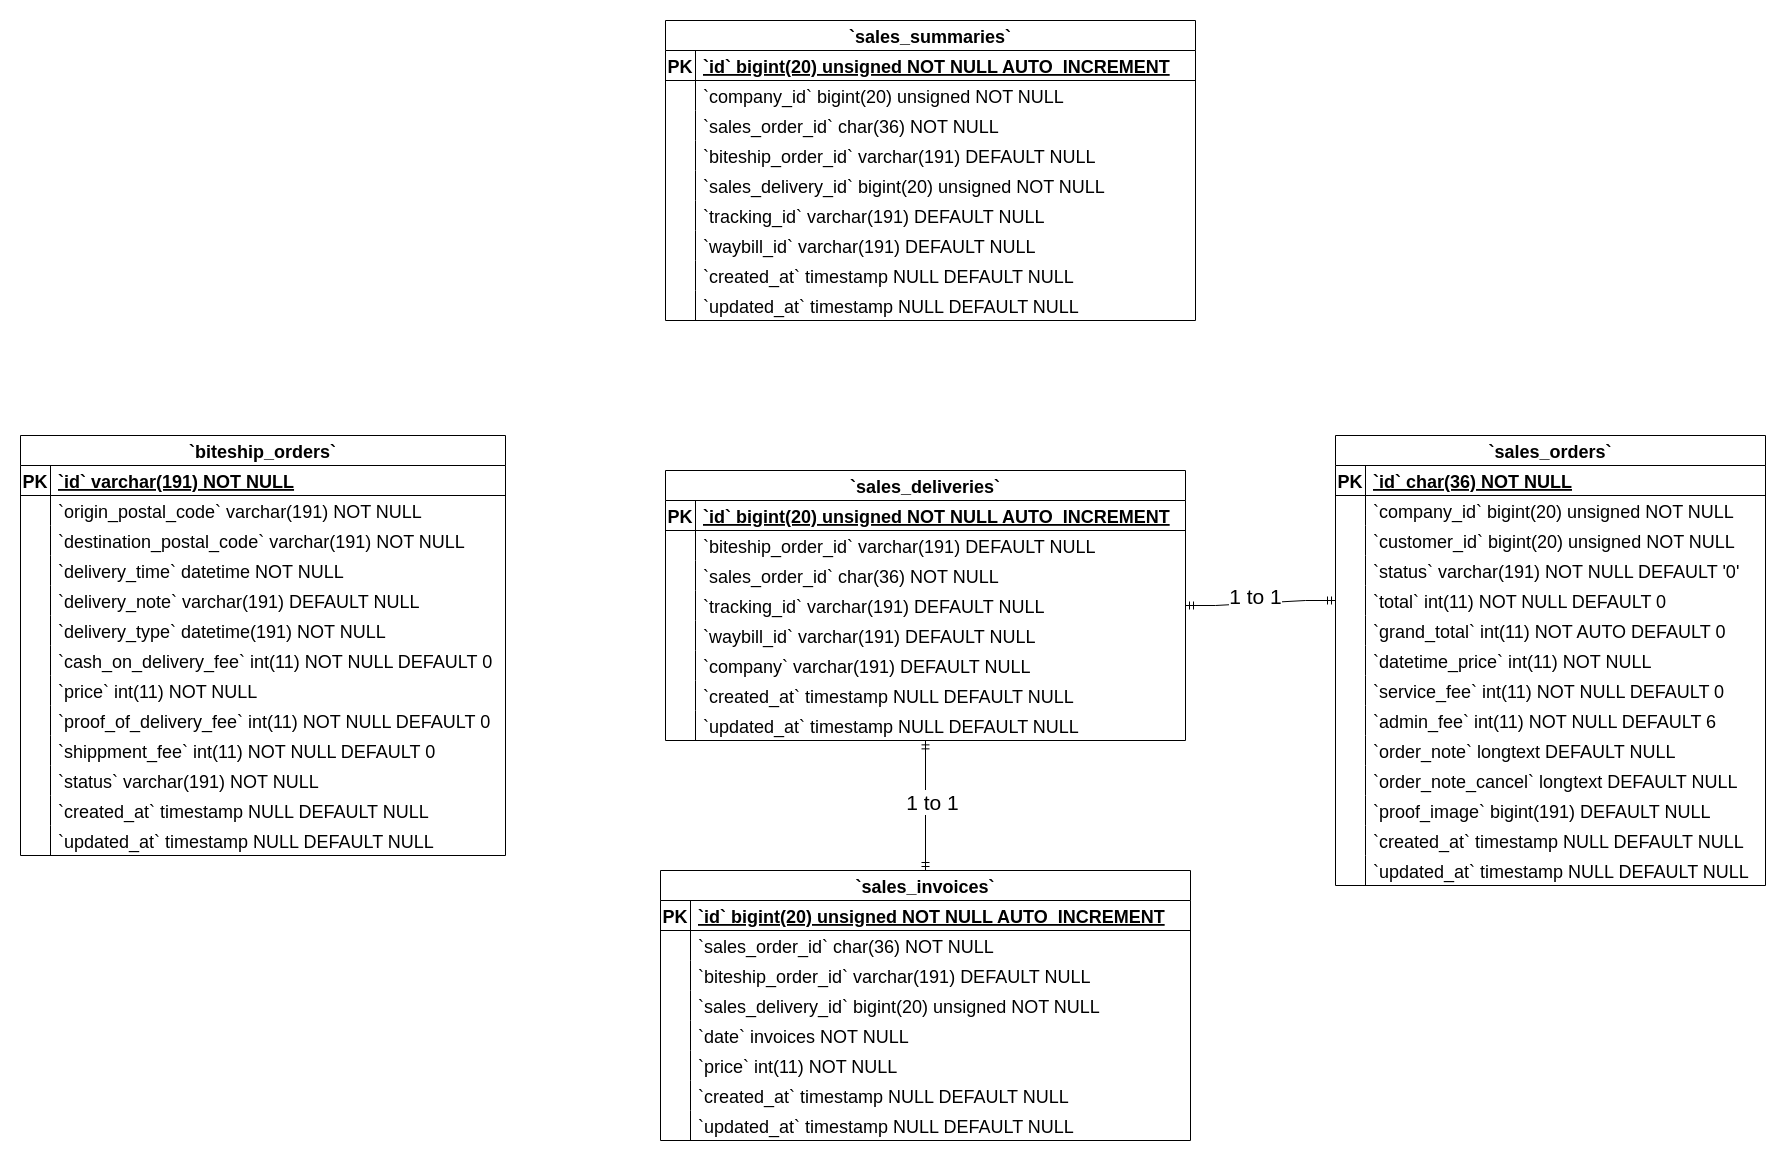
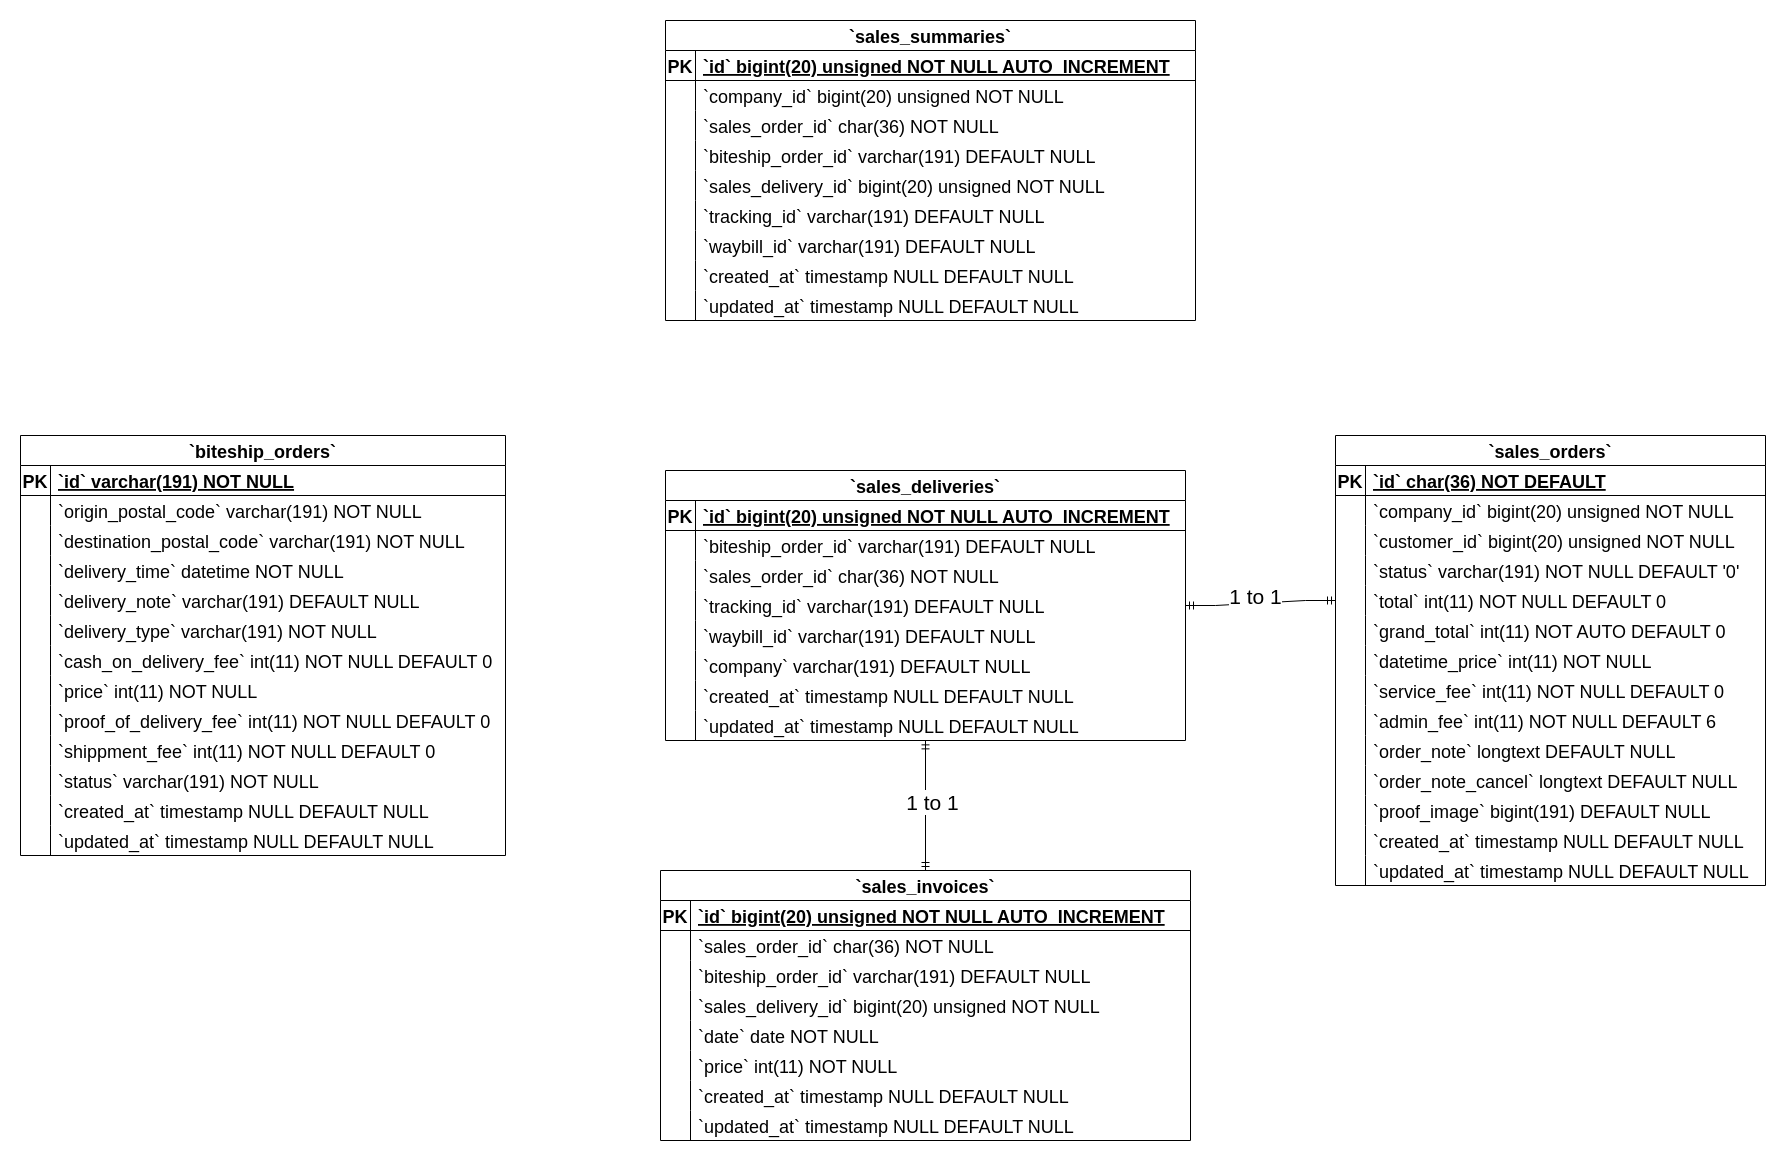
- <mxCell id="70" value="`id` char(36) NOT NULL" style="shape=partialRectangle;overflow=hidden;connectable=0;fillColor=none;align=left;strokeColor=inherit;top=0;left=0;bottom=0;right=0;spacingLeft=6;fontStyle=5;fontSize=18;" vertex="1" parent="68"><mxGeometry x="30" width="400" height="30" as="geometry"><mxRectangle width="400" height="30" as="alternateBounds" /></mxGeometry></mxCell>
+ <mxCell id="70" value="`id` char(36) NOT DEFAULT" style="shape=partialRectangle;overflow=hidden;connectable=0;fillColor=none;align=left;strokeColor=inherit;top=0;left=0;bottom=0;right=0;spacingLeft=6;fontStyle=5;fontSize=18;" vertex="1" parent="68"><mxGeometry x="30" width="400" height="30" as="geometry"><mxRectangle width="400" height="30" as="alternateBounds" /></mxGeometry></mxCell>
- <mxCell id="20" value="`delivery_type` datetime(191) NOT NULL" style="shape=partialRectangle;overflow=hidden;connectable=0;fillColor=none;align=left;strokeColor=inherit;top=0;left=0;bottom=0;right=0;spacingLeft=6;fontSize=18;" vertex="1" parent="18"><mxGeometry x="30" width="455" height="30" as="geometry"><mxRectangle width="455" height="30" as="alternateBounds" /></mxGeometry></mxCell>
+ <mxCell id="20" value="`delivery_type` varchar(191) NOT NULL" style="shape=partialRectangle;overflow=hidden;connectable=0;fillColor=none;align=left;strokeColor=inherit;top=0;left=0;bottom=0;right=0;spacingLeft=6;fontSize=18;" vertex="1" parent="18"><mxGeometry x="30" width="455" height="30" as="geometry"><mxRectangle width="455" height="30" as="alternateBounds" /></mxGeometry></mxCell>
- <mxCell id="125" value="`date` invoices NOT NULL" style="shape=partialRectangle;overflow=hidden;connectable=0;fillColor=none;align=left;strokeColor=inherit;top=0;left=0;bottom=0;right=0;spacingLeft=6;fontSize=18;" vertex="1" parent="123"><mxGeometry x="30" width="500" height="30" as="geometry"><mxRectangle width="500" height="30" as="alternateBounds" /></mxGeometry></mxCell>
+ <mxCell id="125" value="`date` date NOT NULL" style="shape=partialRectangle;overflow=hidden;connectable=0;fillColor=none;align=left;strokeColor=inherit;top=0;left=0;bottom=0;right=0;spacingLeft=6;fontSize=18;" vertex="1" parent="123"><mxGeometry x="30" width="500" height="30" as="geometry"><mxRectangle width="500" height="30" as="alternateBounds" /></mxGeometry></mxCell>
